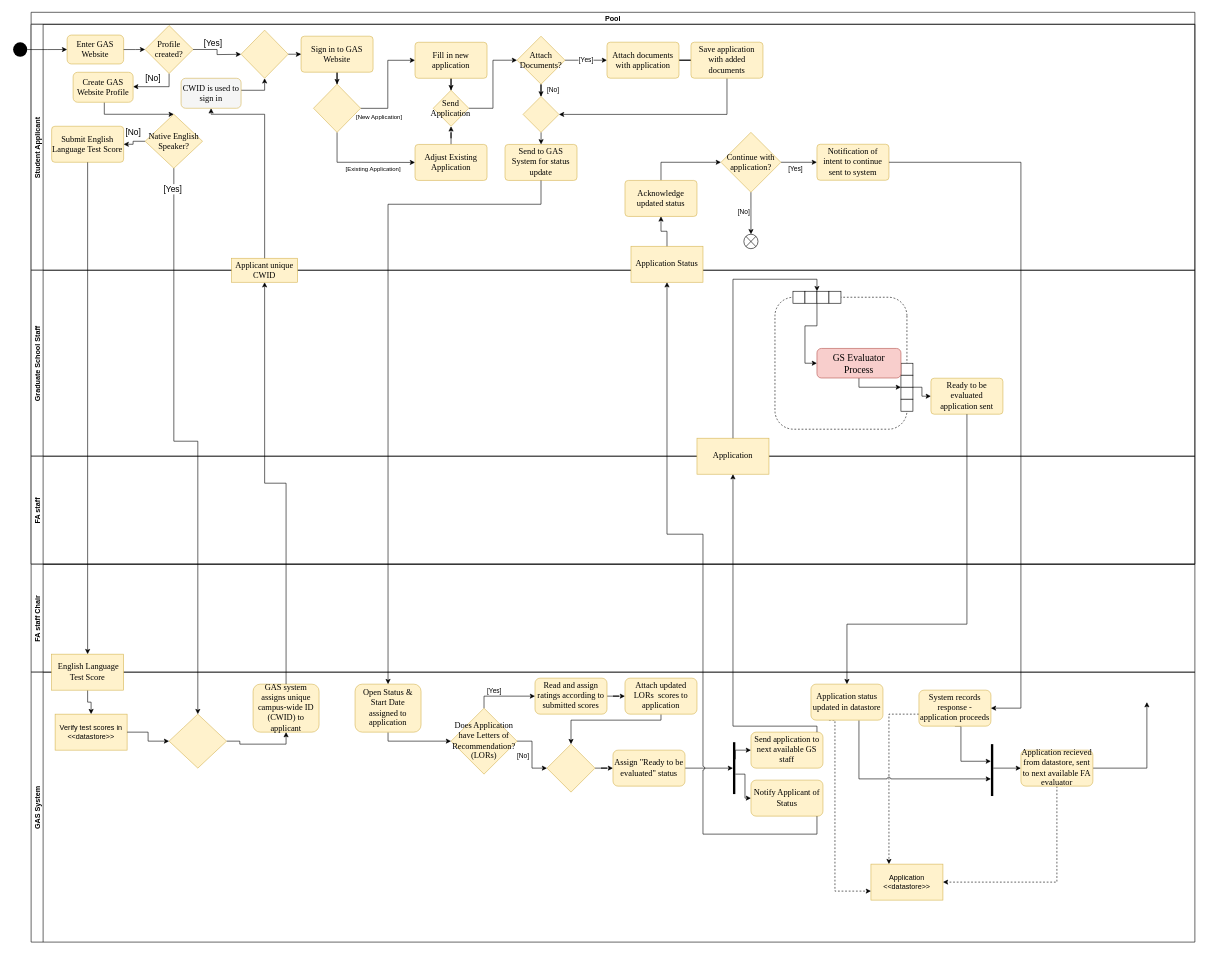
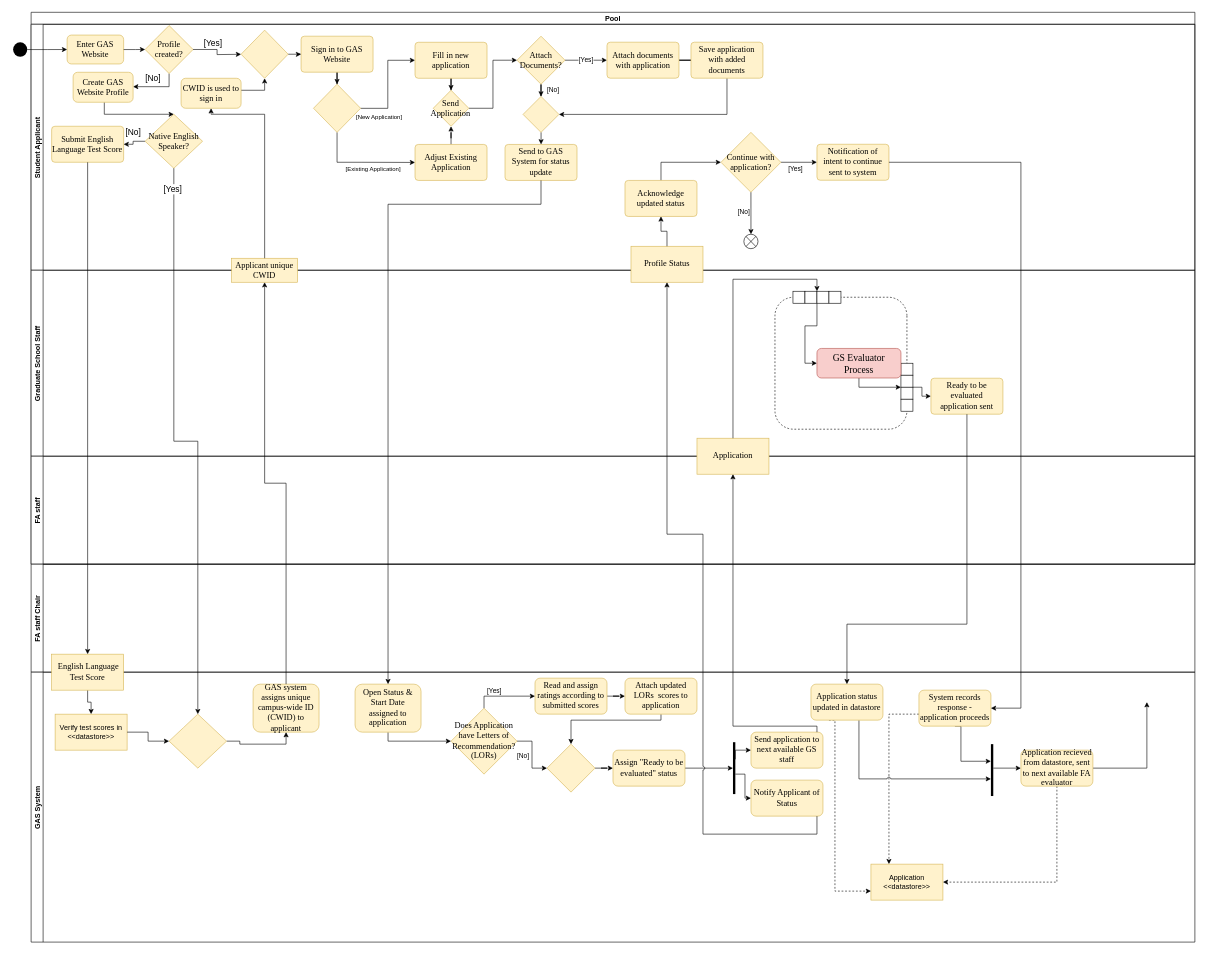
- <mxCell id="15" value="CWID is used to sign in" style="rounded=1;whiteSpace=wrap;html=1;fontSize=14;fillColor=#f5f5f5;strokeColor=#d6b656;fontFamily=Times New Roman;" parent="3" vertex="1"><mxGeometry x="250" y="90" width="100" height="50" as="geometry" /></mxCell>
+ <mxCell id="15" value="CWID is used to sign in" style="rounded=1;whiteSpace=wrap;html=1;fontSize=14;fillColor=#fff2cc;strokeColor=#d6b656;fontFamily=Times New Roman;" parent="3" vertex="1"><mxGeometry x="250" y="90" width="100" height="50" as="geometry" /></mxCell>
- <mxCell id="66" value="Application Status" style="whiteSpace=wrap;html=1;fontSize=14;fontFamily=Times New Roman;fillColor=#fff2cc;strokeColor=#d6b656;rounded=1;arcSize=0;" parent="49" vertex="1"><mxGeometry x="999.998" y="-39.997" width="120" height="60" as="geometry" /></mxCell>
+ <mxCell id="66" value="Profile Status" style="whiteSpace=wrap;html=1;fontSize=14;fontFamily=Times New Roman;fillColor=#fff2cc;strokeColor=#d6b656;rounded=1;arcSize=0;" parent="49" vertex="1"><mxGeometry x="999.998" y="-39.997" width="120" height="60" as="geometry" /></mxCell>
